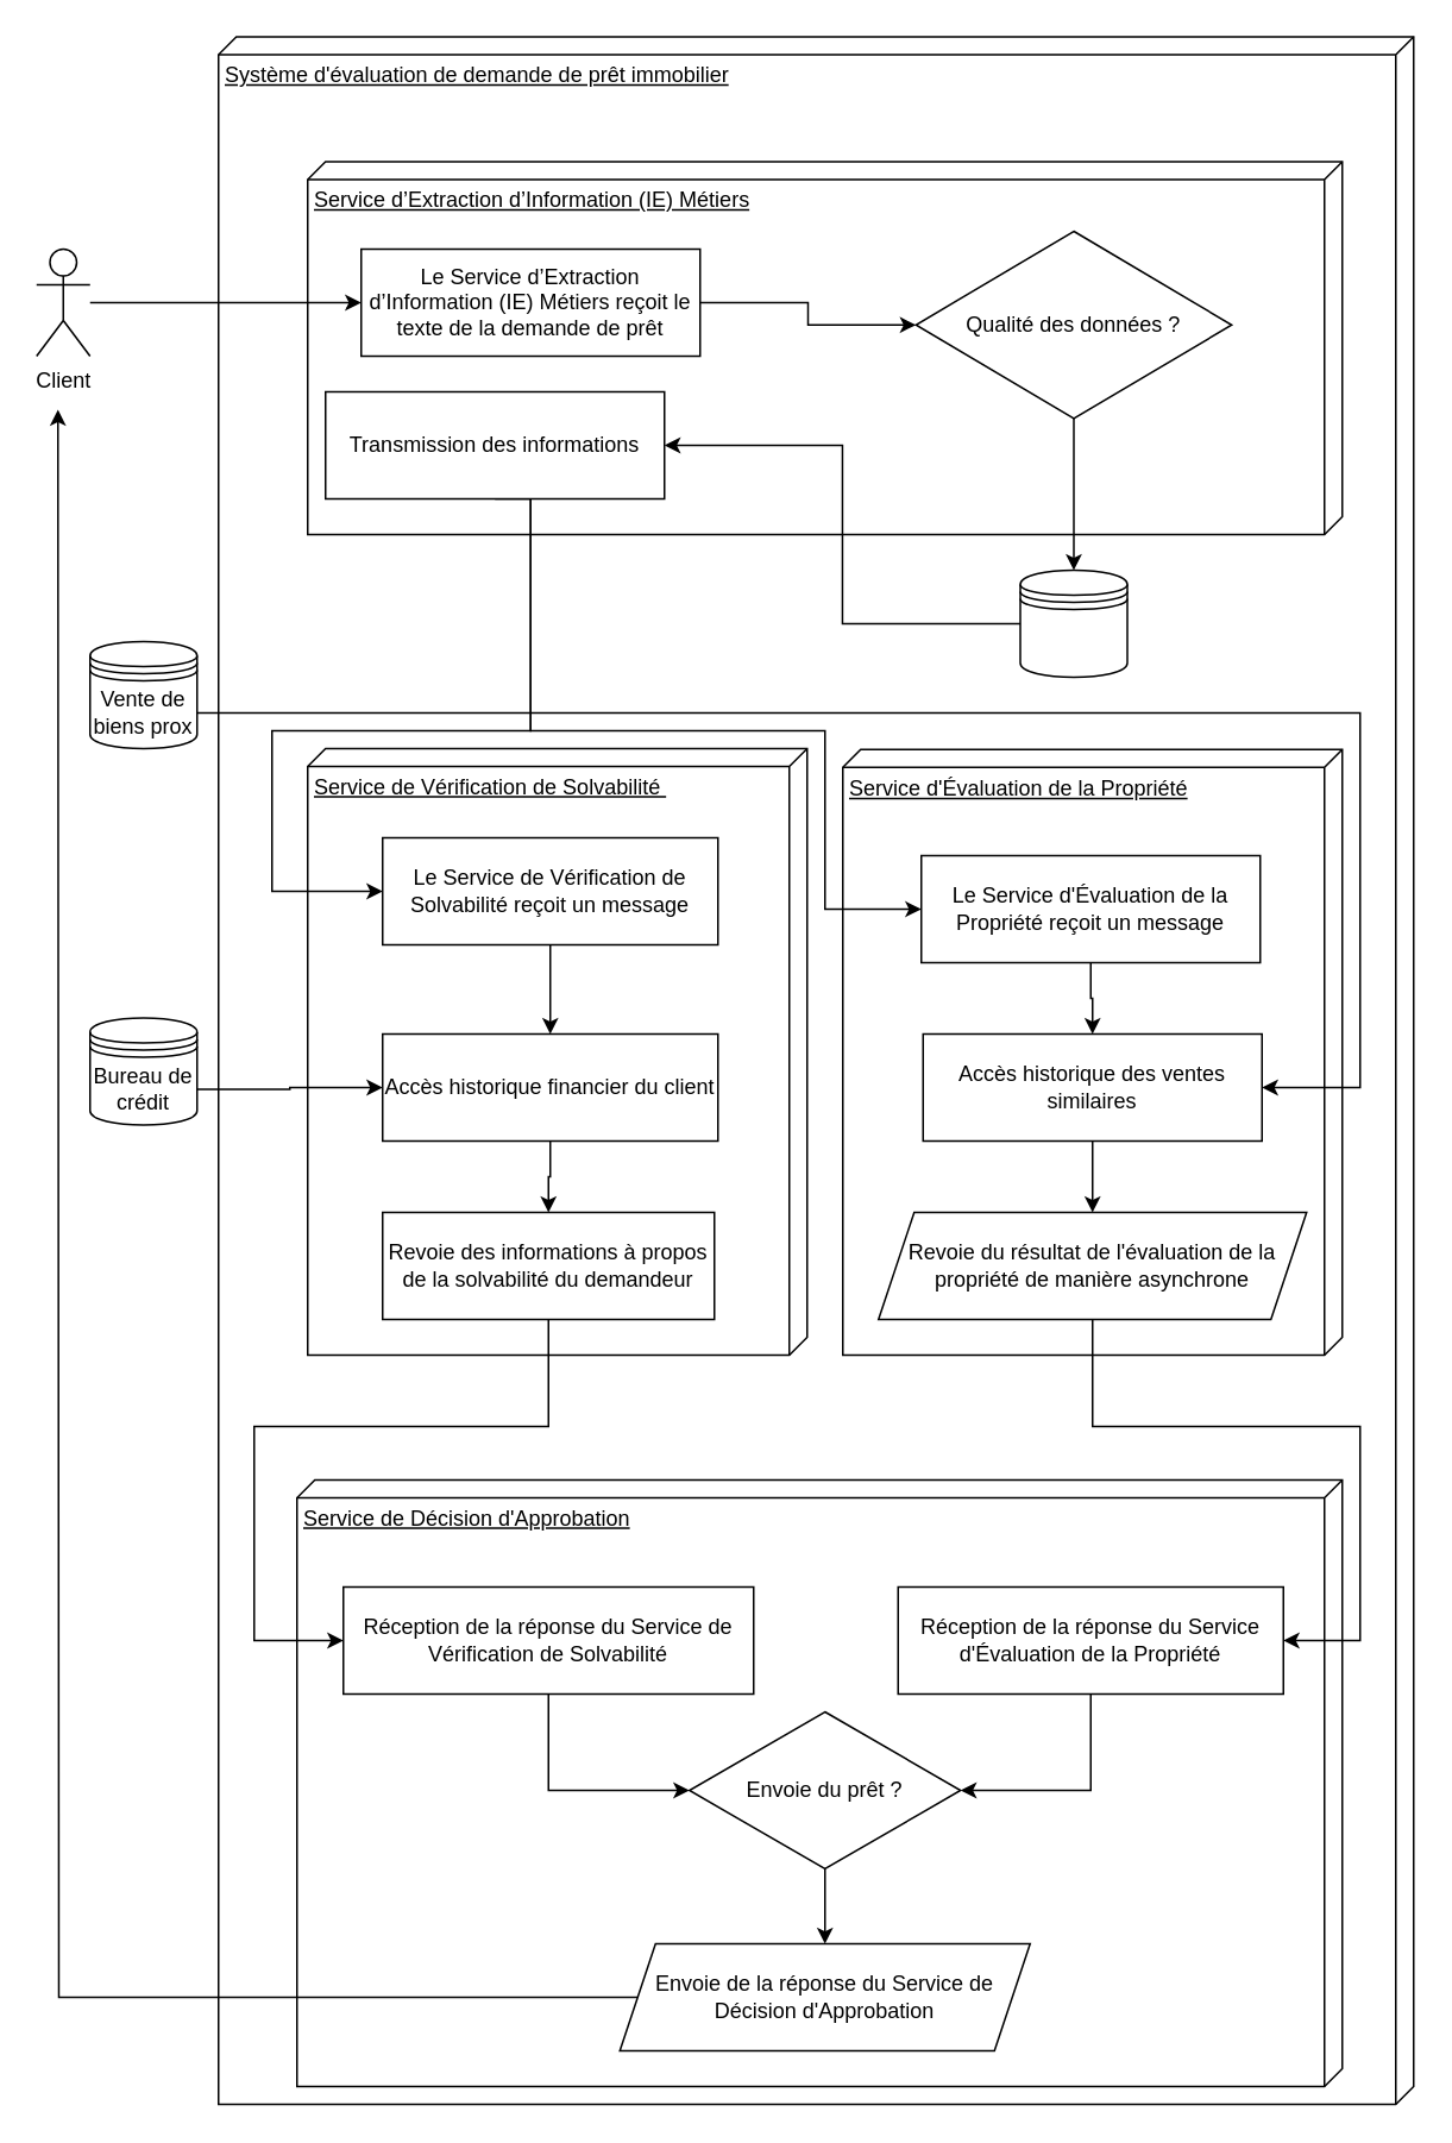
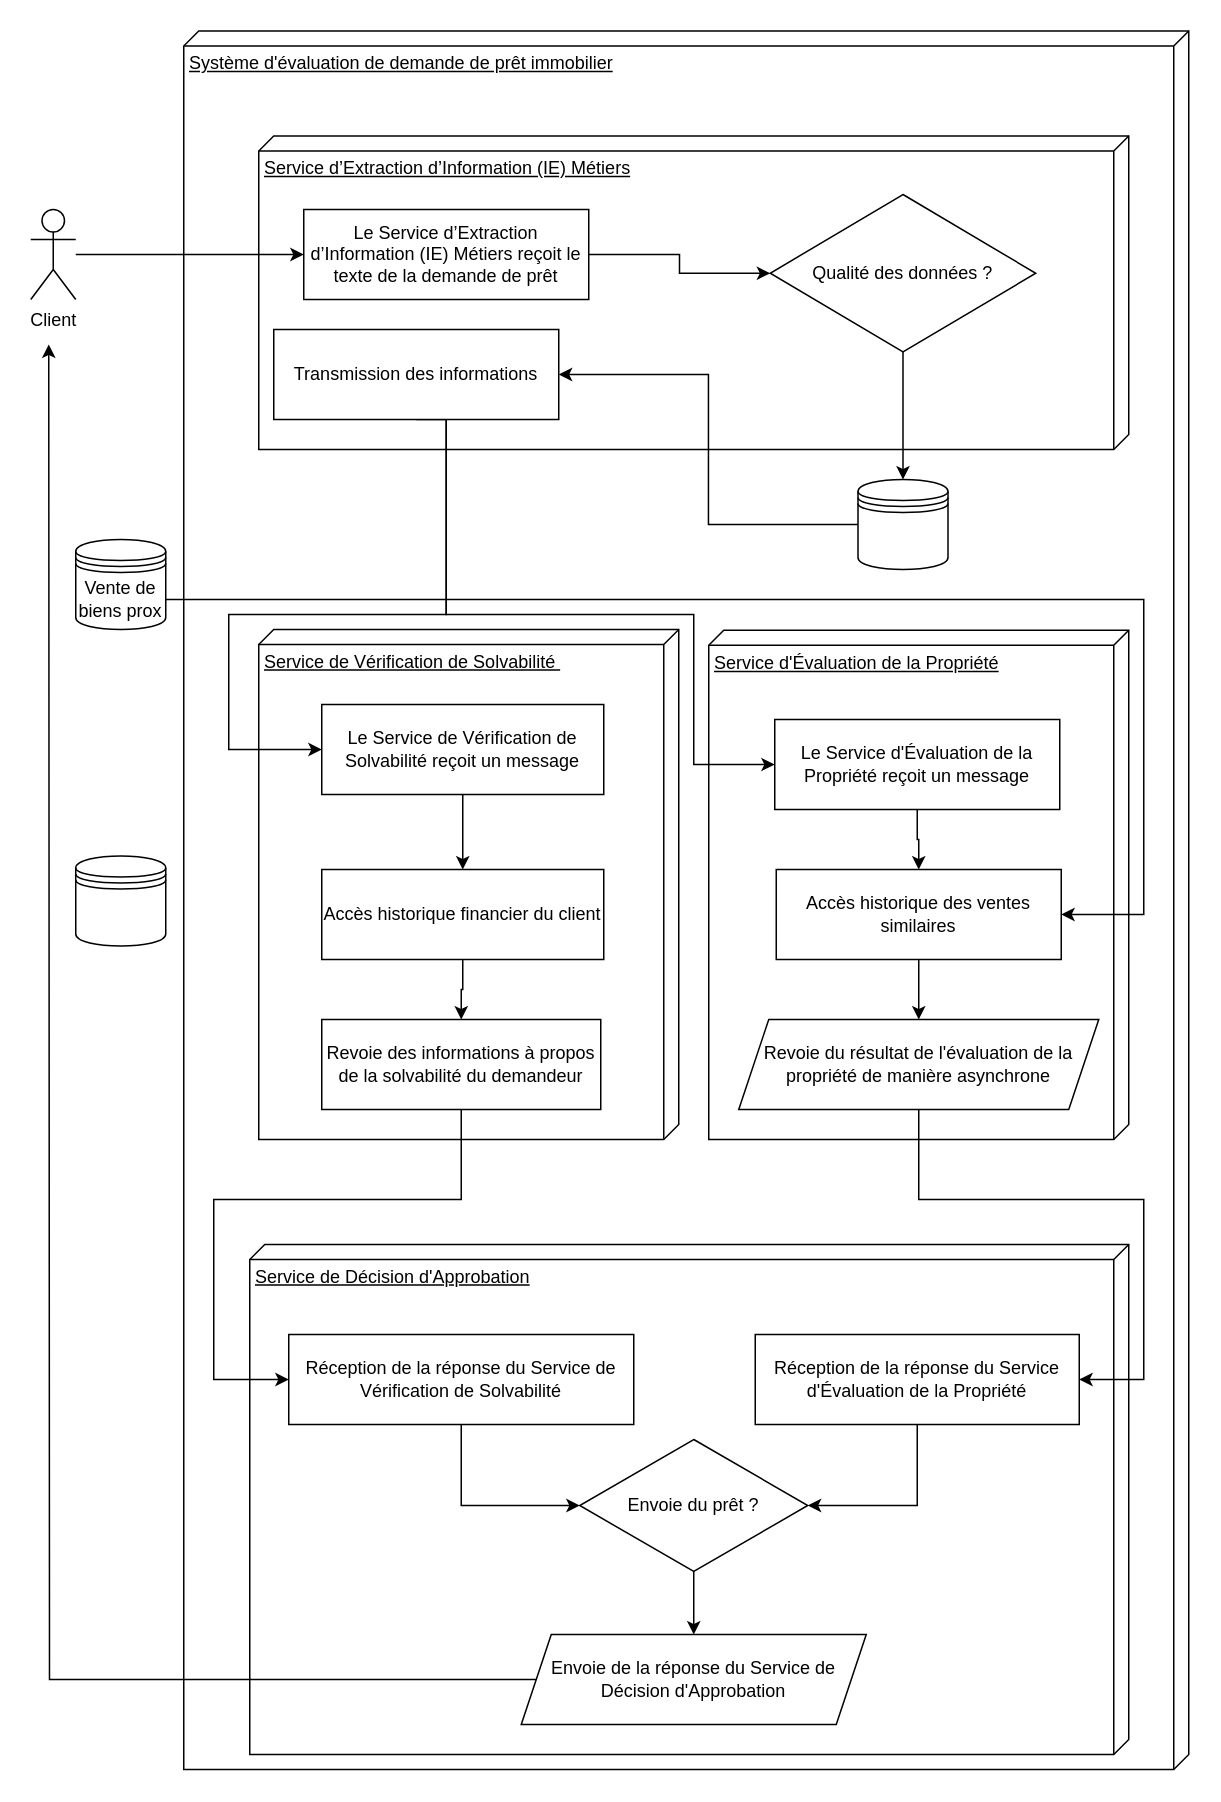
- <mxCell id="38" value="Bureau de crédit" style="text;html=1;strokeColor=none;fillColor=none;align=center;verticalAlign=middle;whiteSpace=wrap;rounded=0;" vertex="1" parent="1"><mxGeometry x="50" y="595" width="60" height="30" as="geometry" /></mxCell>
- <mxCell id="37" style="edgeStyle=orthogonalEdgeStyle;rounded=0;orthogonalLoop=1;jettySize=auto;html=1;" edge="1" parent="1" source="38" target="35"><mxGeometry relative="1" as="geometry" /></mxCell>
